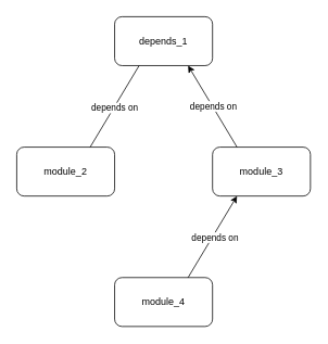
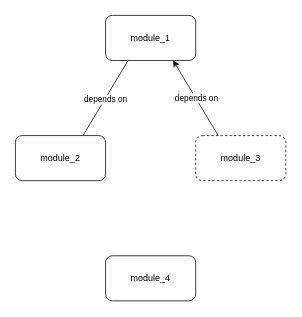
- <mxCell id="2" value="depends_1" style="rounded=1;whiteSpace=wrap;html=1;" vertex="1" parent="1"><mxGeometry x="140" y="20" width="120" height="60" as="geometry" /></mxCell>
+ <mxCell id="2" value="module_1" style="rounded=1;whiteSpace=wrap;html=1;" vertex="1" parent="1"><mxGeometry x="140" y="20" width="120" height="60" as="geometry" /></mxCell>
- <mxCell id="4" value="module_3" style="rounded=1;whiteSpace=wrap;html=1;" vertex="1" parent="1"><mxGeometry x="260" y="180" width="120" height="60" as="geometry" /></mxCell>
+ <mxCell id="4" value="module_3" style="rounded=1;whiteSpace=wrap;html=1;dashed=1;" vertex="1" parent="1"><mxGeometry x="260" y="180" width="120" height="60" as="geometry" /></mxCell>
- <mxCell id="6" value="" style="endArrow=classic;html=1;rounded=0;exitX=0.75;exitY=0;exitDx=0;exitDy=0;entryX=0.25;entryY=1;entryDx=0;entryDy=0;" edge="1" parent="1" source="5" target="4"><mxGeometry width="50" height="50" relative="1" as="geometry"><mxPoint x="170" y="550" as="sourcePoint" /><mxPoint x="220" y="500" as="targetPoint" /></mxGeometry></mxCell>
- <mxCell id="7" value="depends on" style="edgeLabel;html=1;align=center;verticalAlign=middle;resizable=0;points=[];" vertex="1" connectable="0" parent="6"><mxGeometry x="0.012" y="-3" relative="1" as="geometry"><mxPoint as="offset" /></mxGeometry></mxCell>
